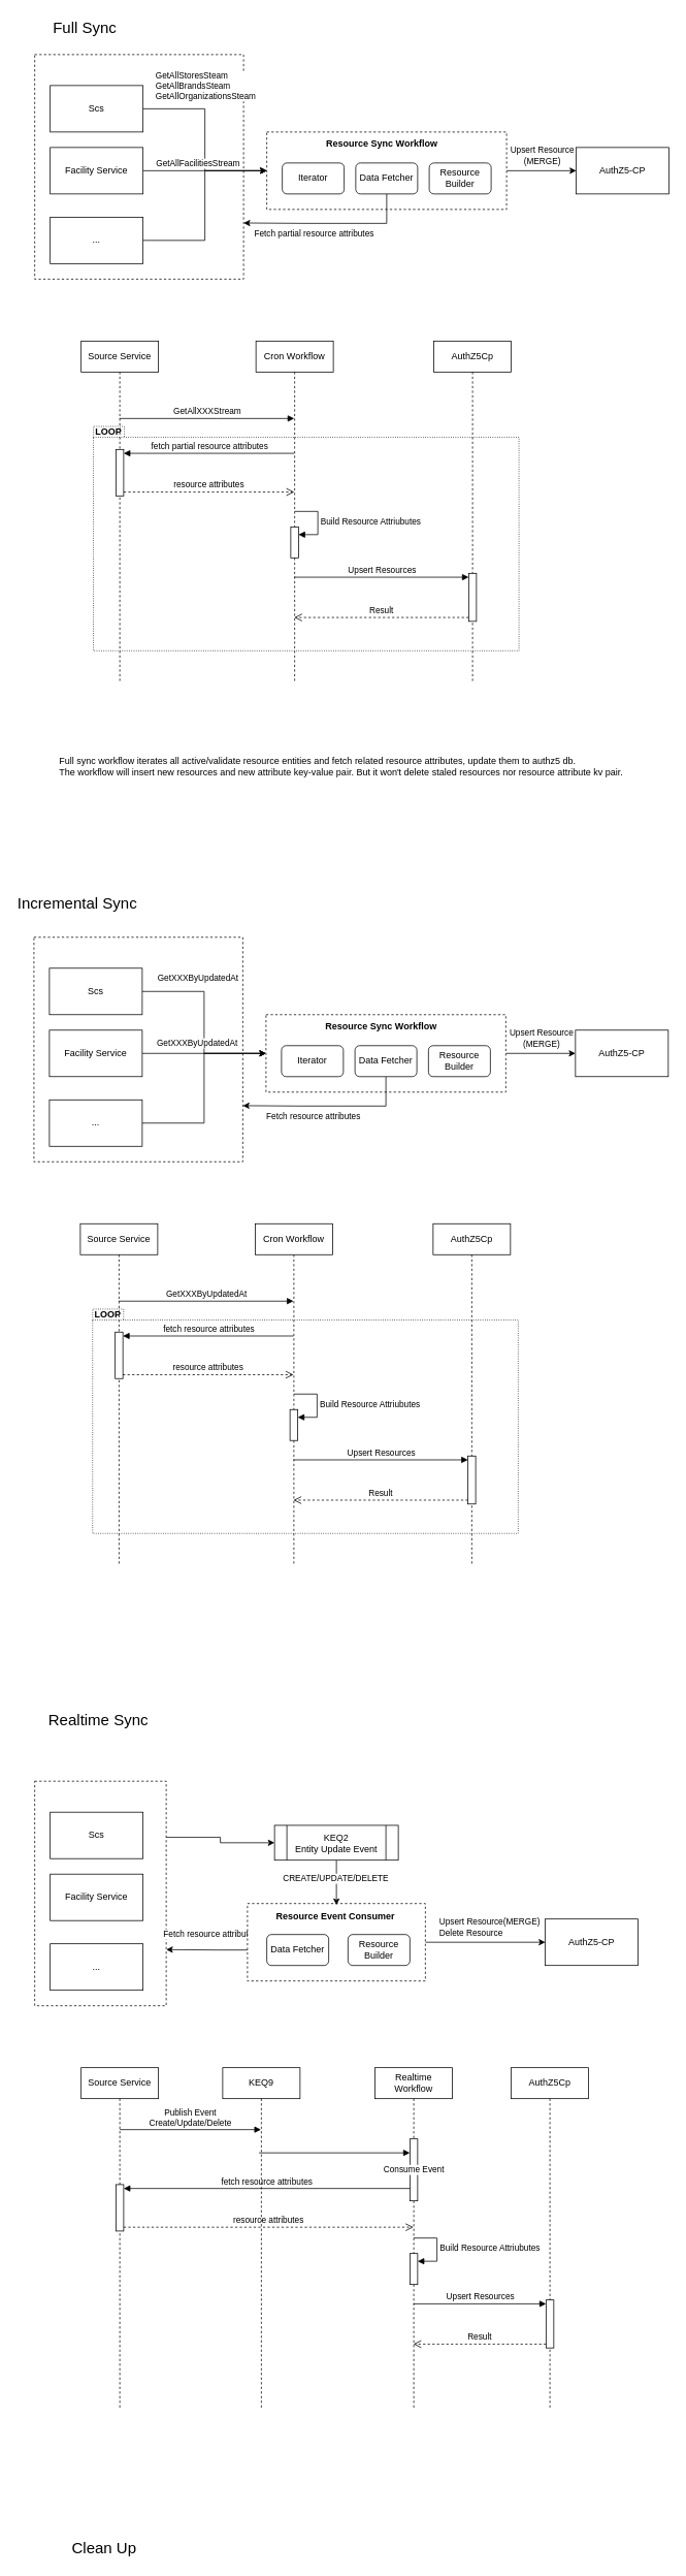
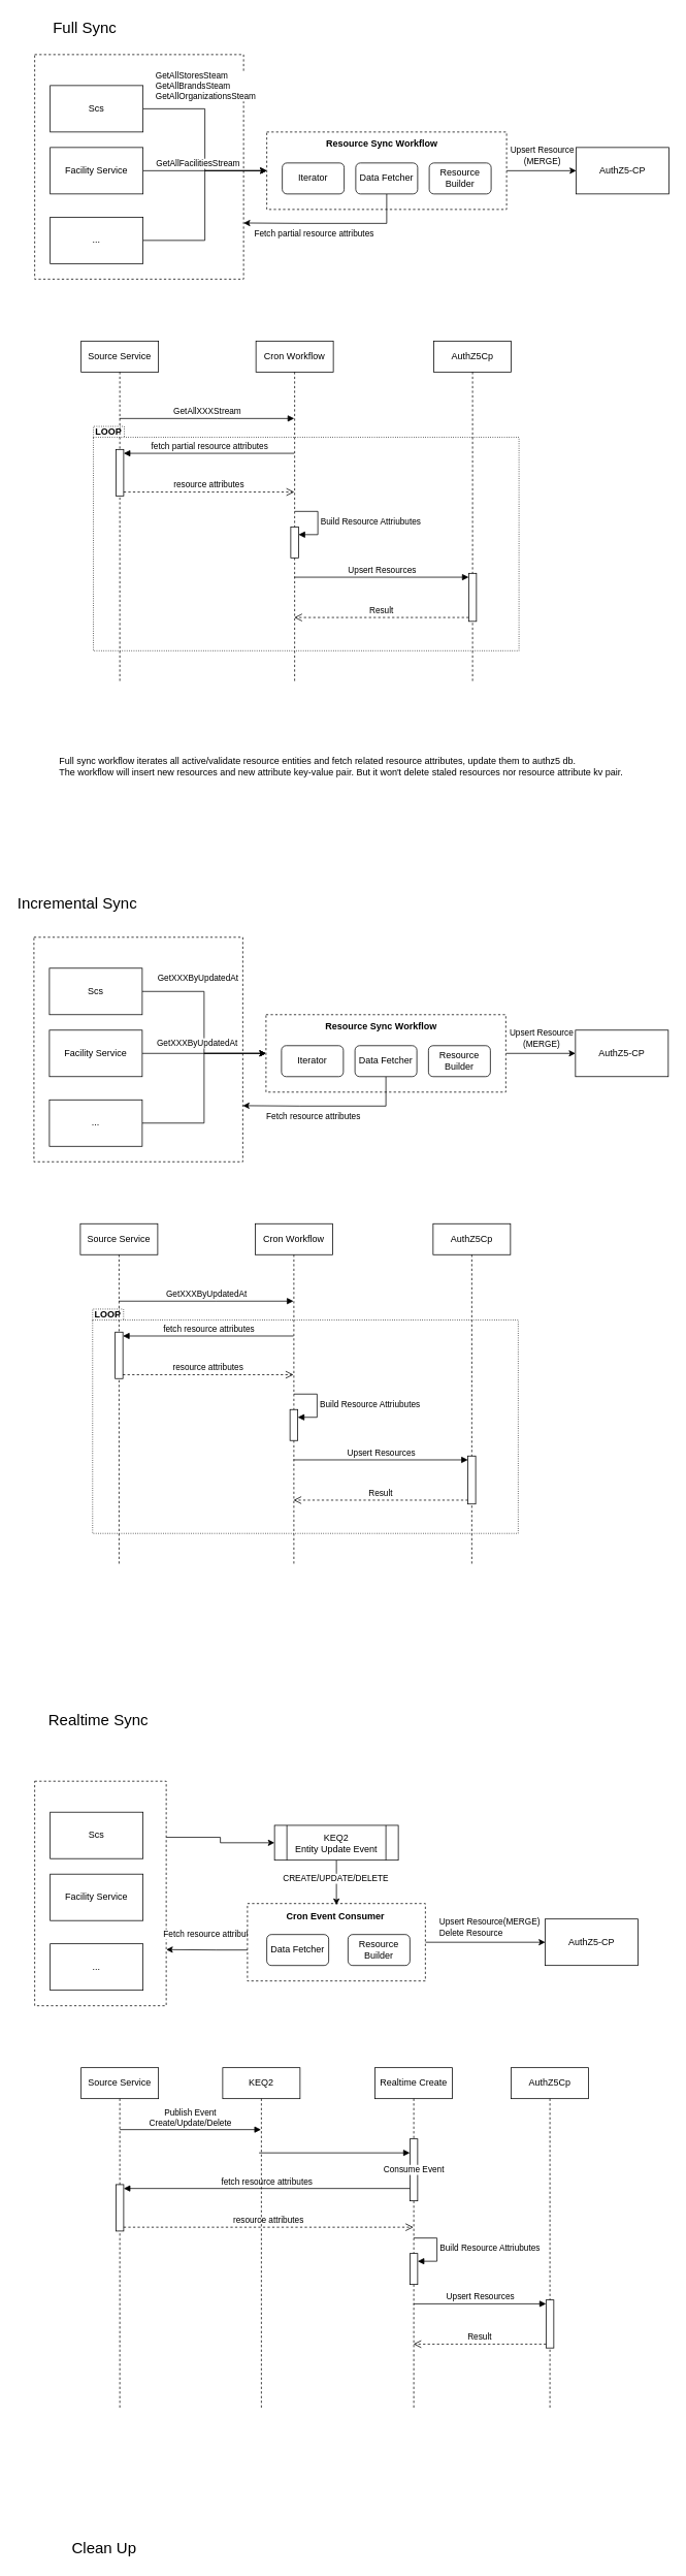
- <mxCell id="88" value="&lt;b&gt;&lt;font style=&quot;font-size: 12px;&quot;&gt;Resource Event Consumer&lt;/font&gt;&lt;/b&gt;" style="text;html=1;strokeColor=none;fillColor=none;align=center;verticalAlign=middle;whiteSpace=wrap;rounded=0;" vertex="1" parent="1"><mxGeometry x="328" y="2460" width="210" height="30" as="geometry" /></mxCell>
+ <mxCell id="88" value="&lt;b&gt;&lt;font style=&quot;font-size: 12px;&quot;&gt;Cron Event Consumer&lt;/font&gt;&lt;/b&gt;" style="text;html=1;strokeColor=none;fillColor=none;align=center;verticalAlign=middle;whiteSpace=wrap;rounded=0;" vertex="1" parent="1"><mxGeometry x="328" y="2460" width="210" height="30" as="geometry" /></mxCell>
- <mxCell id="103" value="KEQ9" style="shape=umlLifeline;perimeter=lifelinePerimeter;whiteSpace=wrap;html=1;container=1;dropTarget=0;collapsible=0;recursiveResize=0;outlineConnect=0;portConstraint=eastwest;newEdgeStyle={&quot;curved&quot;:0,&quot;rounded&quot;:0};" vertex="1" parent="1"><mxGeometry x="287" y="2670" width="100" height="440" as="geometry" /></mxCell>
+ <mxCell id="103" value="KEQ2" style="shape=umlLifeline;perimeter=lifelinePerimeter;whiteSpace=wrap;html=1;container=1;dropTarget=0;collapsible=0;recursiveResize=0;outlineConnect=0;portConstraint=eastwest;newEdgeStyle={&quot;curved&quot;:0,&quot;rounded&quot;:0};" vertex="1" parent="1"><mxGeometry x="287" y="2670" width="100" height="440" as="geometry" /></mxCell>
- <mxCell id="91" value="Realtime Workflow" style="shape=umlLifeline;perimeter=lifelinePerimeter;whiteSpace=wrap;html=1;container=1;dropTarget=0;collapsible=0;recursiveResize=0;outlineConnect=0;portConstraint=eastwest;newEdgeStyle={&quot;curved&quot;:0,&quot;rounded&quot;:0};" vertex="1" parent="1"><mxGeometry x="484" y="2670" width="100" height="440" as="geometry" /></mxCell>
+ <mxCell id="91" value="Realtime Create" style="shape=umlLifeline;perimeter=lifelinePerimeter;whiteSpace=wrap;html=1;container=1;dropTarget=0;collapsible=0;recursiveResize=0;outlineConnect=0;portConstraint=eastwest;newEdgeStyle={&quot;curved&quot;:0,&quot;rounded&quot;:0};" vertex="1" parent="1"><mxGeometry x="484" y="2670" width="100" height="440" as="geometry" /></mxCell>
